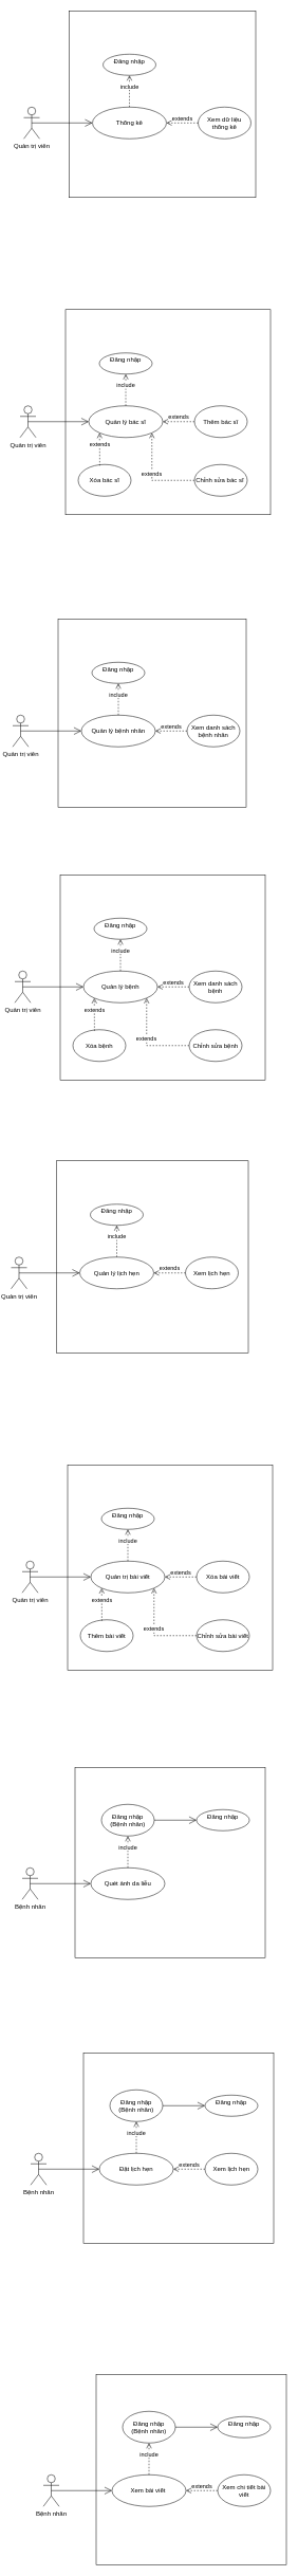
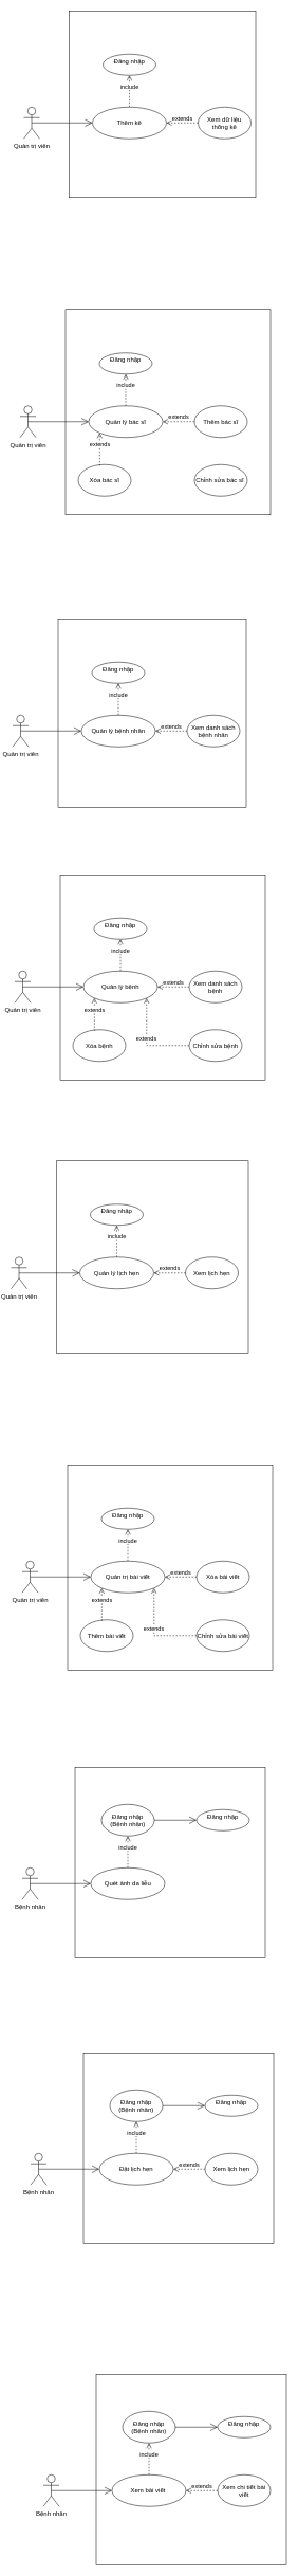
- <mxCell id="84" value="Thống kê" style="ellipse;whiteSpace=wrap;html=1;" vertex="1" parent="1"><mxGeometry x="174" y="202" width="140" height="60" as="geometry" /></mxCell>
+ <mxCell id="84" value="Thêm kê" style="ellipse;whiteSpace=wrap;html=1;" vertex="1" parent="1"><mxGeometry x="174" y="202" width="140" height="60" as="geometry" /></mxCell>
- <mxCell id="81" value="extends" style="html=1;verticalAlign=bottom;endArrow=open;dashed=1;endSize=8;rounded=0;entryX=1;entryY=1;entryDx=0;entryDy=0;exitX=0;exitY=0.5;exitDx=0;exitDy=0;edgeStyle=orthogonalEdgeStyle;" edge="1" parent="1" source="79" target="72"><mxGeometry relative="1" as="geometry"><mxPoint x="387" y="817" as="sourcePoint" /><mxPoint x="327" y="817" as="targetPoint" /><mxPoint as="offset" /></mxGeometry></mxCell>
